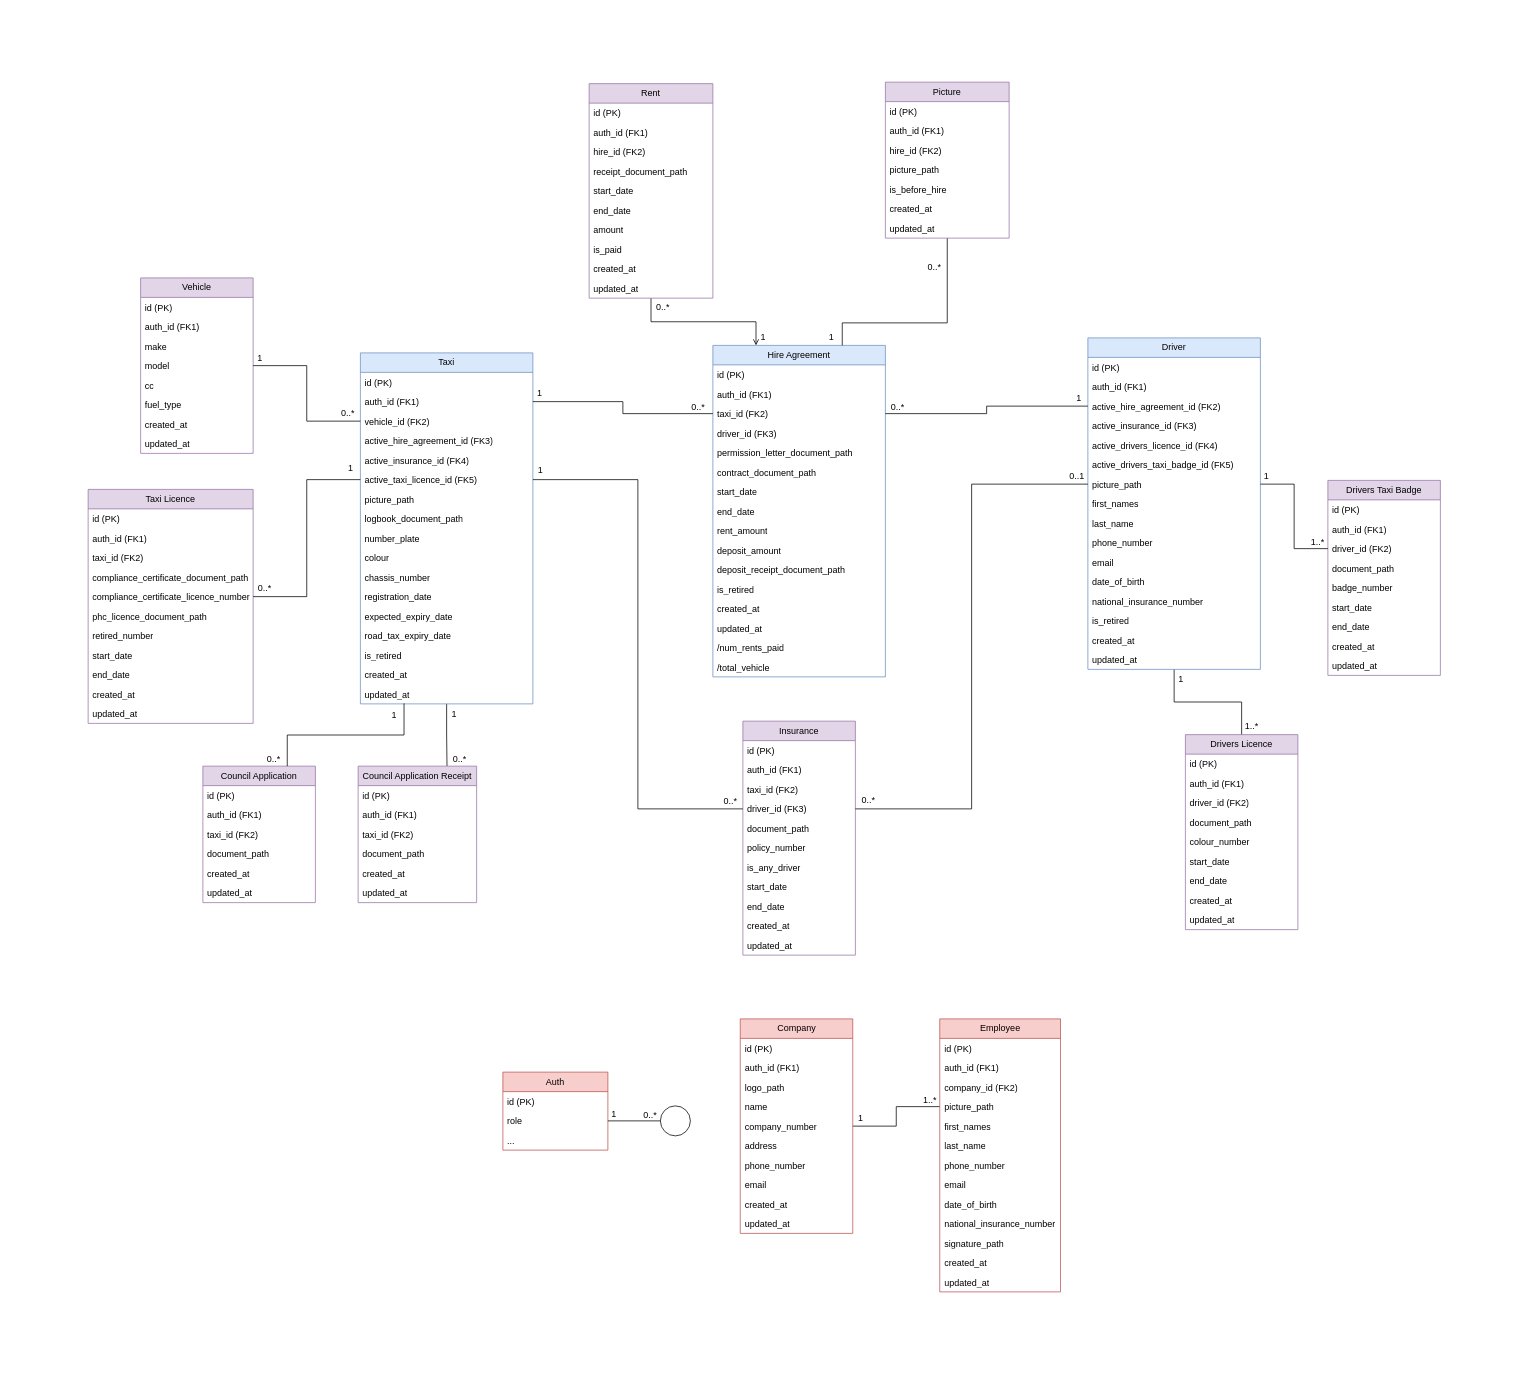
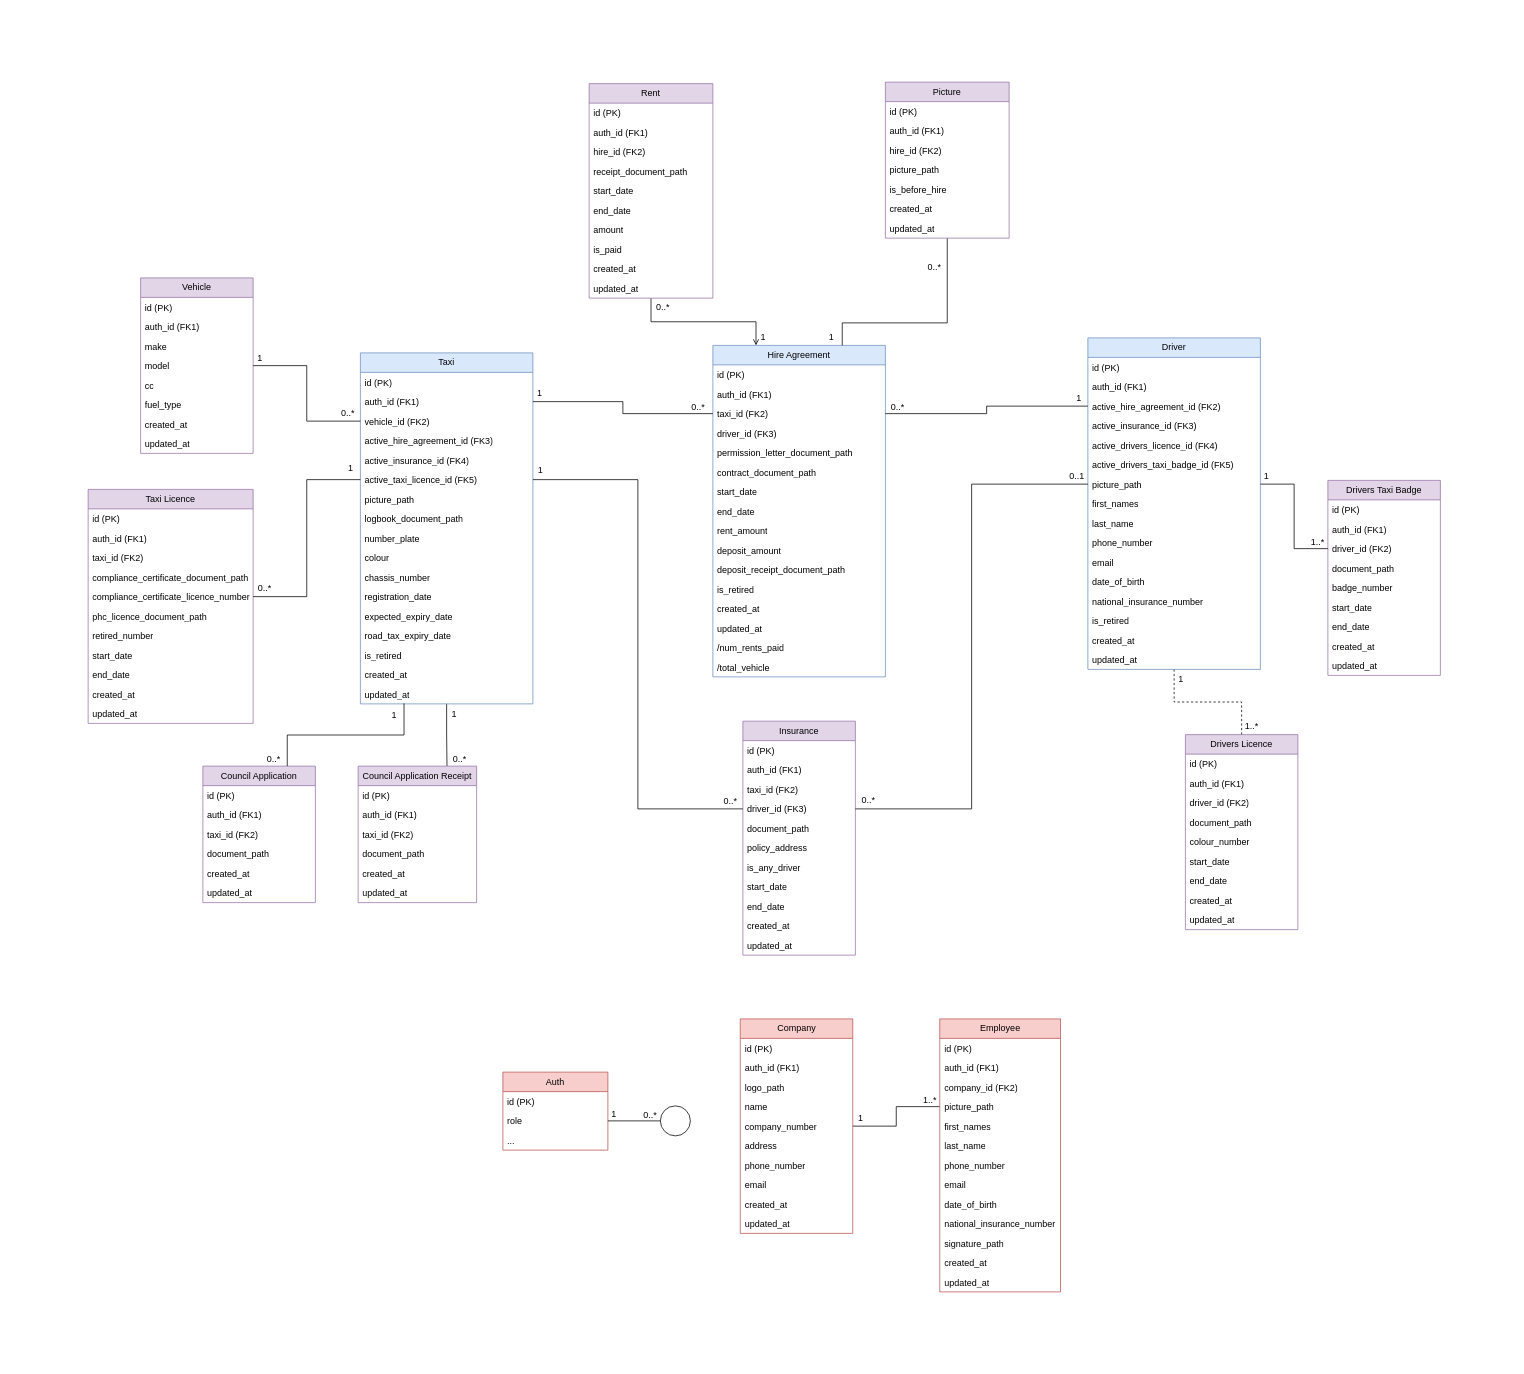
- <mxCell id="52" style="edgeStyle=orthogonalEdgeStyle;rounded=0;orthogonalLoop=1;jettySize=auto;html=1;entryX=0.5;entryY=0;entryDx=0;entryDy=0;endArrow=none;endFill=0;" parent="1" source="53" target="94" edge="1"><mxGeometry relative="1" as="geometry" /></mxCell>
+ <mxCell id="52" style="edgeStyle=orthogonalEdgeStyle;rounded=0;orthogonalLoop=1;jettySize=auto;html=1;entryX=0.5;entryY=0;entryDx=0;entryDy=0;endArrow=none;endFill=0;dashed=1;" parent="1" source="53" target="94" edge="1"><mxGeometry relative="1" as="geometry" /></mxCell>
- <mxCell id="76" value="policy_number" style="text;strokeColor=none;fillColor=none;align=left;verticalAlign=top;spacingLeft=4;spacingRight=4;overflow=hidden;rotatable=0;points=[[0,0.5],[1,0.5]];portConstraint=eastwest;whiteSpace=wrap;html=1;" parent="70" vertex="1"><mxGeometry y="156" width="150" height="26" as="geometry" /></mxCell>
+ <mxCell id="76" value="policy_address" style="text;strokeColor=none;fillColor=none;align=left;verticalAlign=top;spacingLeft=4;spacingRight=4;overflow=hidden;rotatable=0;points=[[0,0.5],[1,0.5]];portConstraint=eastwest;whiteSpace=wrap;html=1;" parent="70" vertex="1"><mxGeometry y="156" width="150" height="26" as="geometry" /></mxCell>
